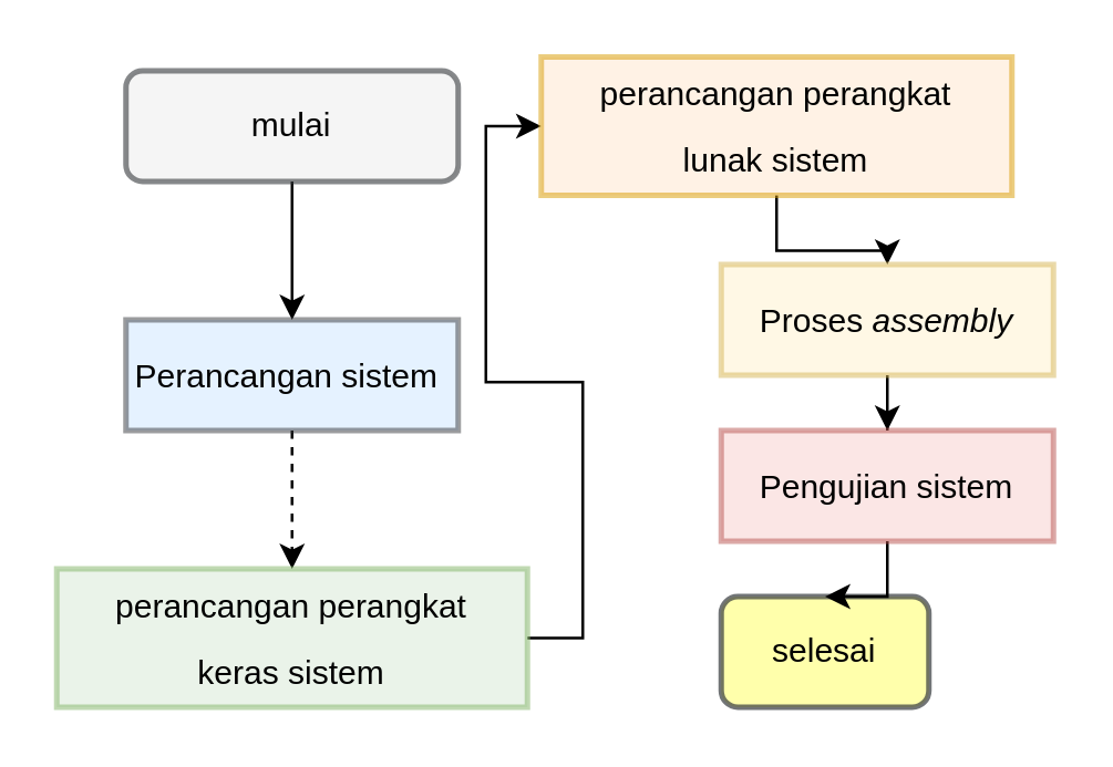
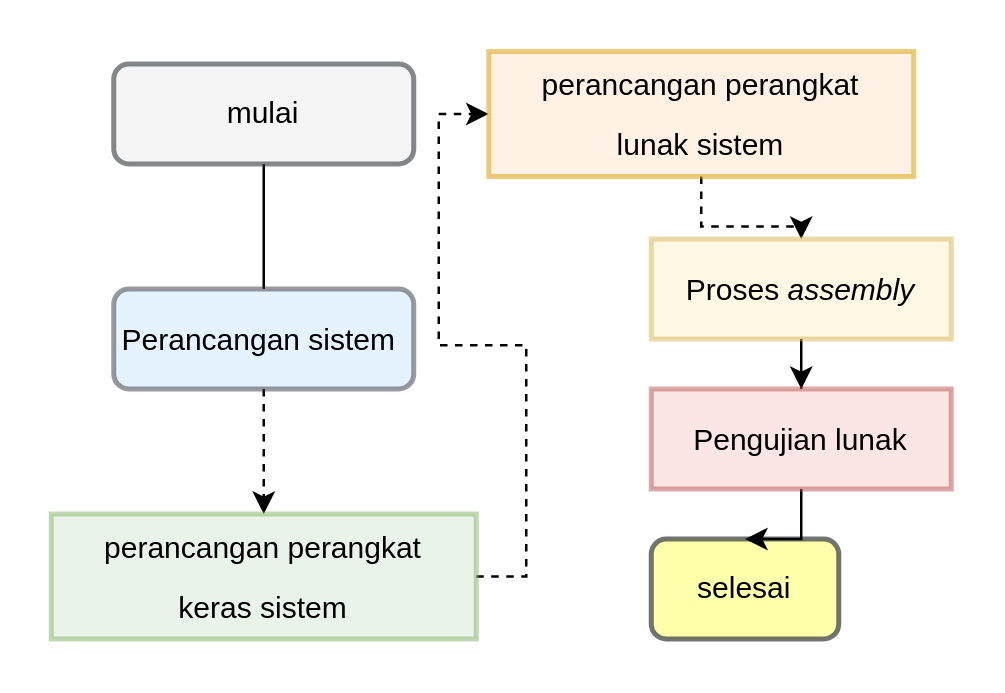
- <mxCell id="9" style="edgeStyle=orthogonalEdgeStyle;rounded=0;orthogonalLoop=1;jettySize=auto;html=1;entryX=0.5;entryY=0;entryDx=0;entryDy=0;" edge="1" parent="1" source="10" target="12"><mxGeometry relative="1" as="geometry" /></mxCell>
+ <mxCell id="9" style="edgeStyle=orthogonalEdgeStyle;rounded=0;orthogonalLoop=1;jettySize=auto;html=1;entryX=0.5;entryY=0;entryDx=0;entryDy=0;dashed=1;" edge="1" parent="1" source="10" target="12"><mxGeometry relative="1" as="geometry" /></mxCell>
- <mxCell id="2" style="edgeStyle=orthogonalEdgeStyle;rounded=0;orthogonalLoop=1;jettySize=auto;html=1;entryX=0.5;entryY=0;entryDx=0;entryDy=0;" edge="1" parent="1" source="3" target="5"><mxGeometry relative="1" as="geometry" /></mxCell>
+ <mxCell id="2" style="edgeStyle=orthogonalEdgeStyle;rounded=0;orthogonalLoop=1;jettySize=auto;html=1;entryX=0.5;entryY=0;entryDx=0;entryDy=0;endArrow=none;" edge="1" parent="1" source="3" target="5"><mxGeometry relative="1" as="geometry" /></mxCell>
- <mxCell id="5" value="&lt;span style=&quot;line-height: 200%&quot;&gt;&lt;font style=&quot;font-size: 12px&quot;&gt;Perancangan sistem&amp;nbsp;&lt;/font&gt;&lt;/span&gt;" style="rounded=0;whiteSpace=wrap;html=1;fontSize=12;glass=0;strokeWidth=2;shadow=0;fillColor=#cce5ff;strokeColor=#36393d;opacity=50;" parent="1" vertex="1"><mxGeometry x="45" y="115" width="120" height="40" as="geometry" /></mxCell>
+ <mxCell id="5" value="&lt;span style=&quot;line-height: 200%&quot;&gt;&lt;font style=&quot;font-size: 12px&quot;&gt;Perancangan sistem&amp;nbsp;&lt;/font&gt;&lt;/span&gt;" style="whiteSpace=wrap;html=1;fontSize=12;glass=0;strokeWidth=2;shadow=0;fillColor=#cce5ff;strokeColor=#36393d;opacity=50;rounded=1;" parent="1" vertex="1"><mxGeometry x="45" y="115" width="120" height="40" as="geometry" /></mxCell>
- <mxCell id="7" style="edgeStyle=orthogonalEdgeStyle;rounded=0;orthogonalLoop=1;jettySize=auto;html=1;entryX=0;entryY=0.5;entryDx=0;entryDy=0;" edge="1" parent="1" source="8" target="10"><mxGeometry relative="1" as="geometry" /></mxCell>
+ <mxCell id="7" style="edgeStyle=orthogonalEdgeStyle;rounded=0;orthogonalLoop=1;jettySize=auto;html=1;entryX=0;entryY=0.5;entryDx=0;entryDy=0;dashed=1;" edge="1" parent="1" source="8" target="10"><mxGeometry relative="1" as="geometry" /></mxCell>
- <mxCell id="14" value="&lt;span style=&quot;line-height: 200%&quot;&gt;&lt;font style=&quot;font-size: 12px&quot;&gt;Pengujian sistem&lt;/font&gt;&lt;/span&gt;" style="rounded=0;whiteSpace=wrap;html=1;fillColor=#f8cecc;strokeColor=#b85450;strokeWidth=2;opacity=50;" vertex="1" parent="1"><mxGeometry x="260" y="155" width="120" height="40" as="geometry" /></mxCell>
+ <mxCell id="14" value="&lt;span style=&quot;line-height: 200%&quot;&gt;&lt;font style=&quot;font-size: 12px&quot;&gt;Pengujian lunak&lt;/font&gt;&lt;/span&gt;" style="rounded=0;whiteSpace=wrap;html=1;fillColor=#f8cecc;strokeColor=#b85450;strokeWidth=2;opacity=50;" vertex="1" parent="1"><mxGeometry x="260" y="155" width="120" height="40" as="geometry" /></mxCell>
